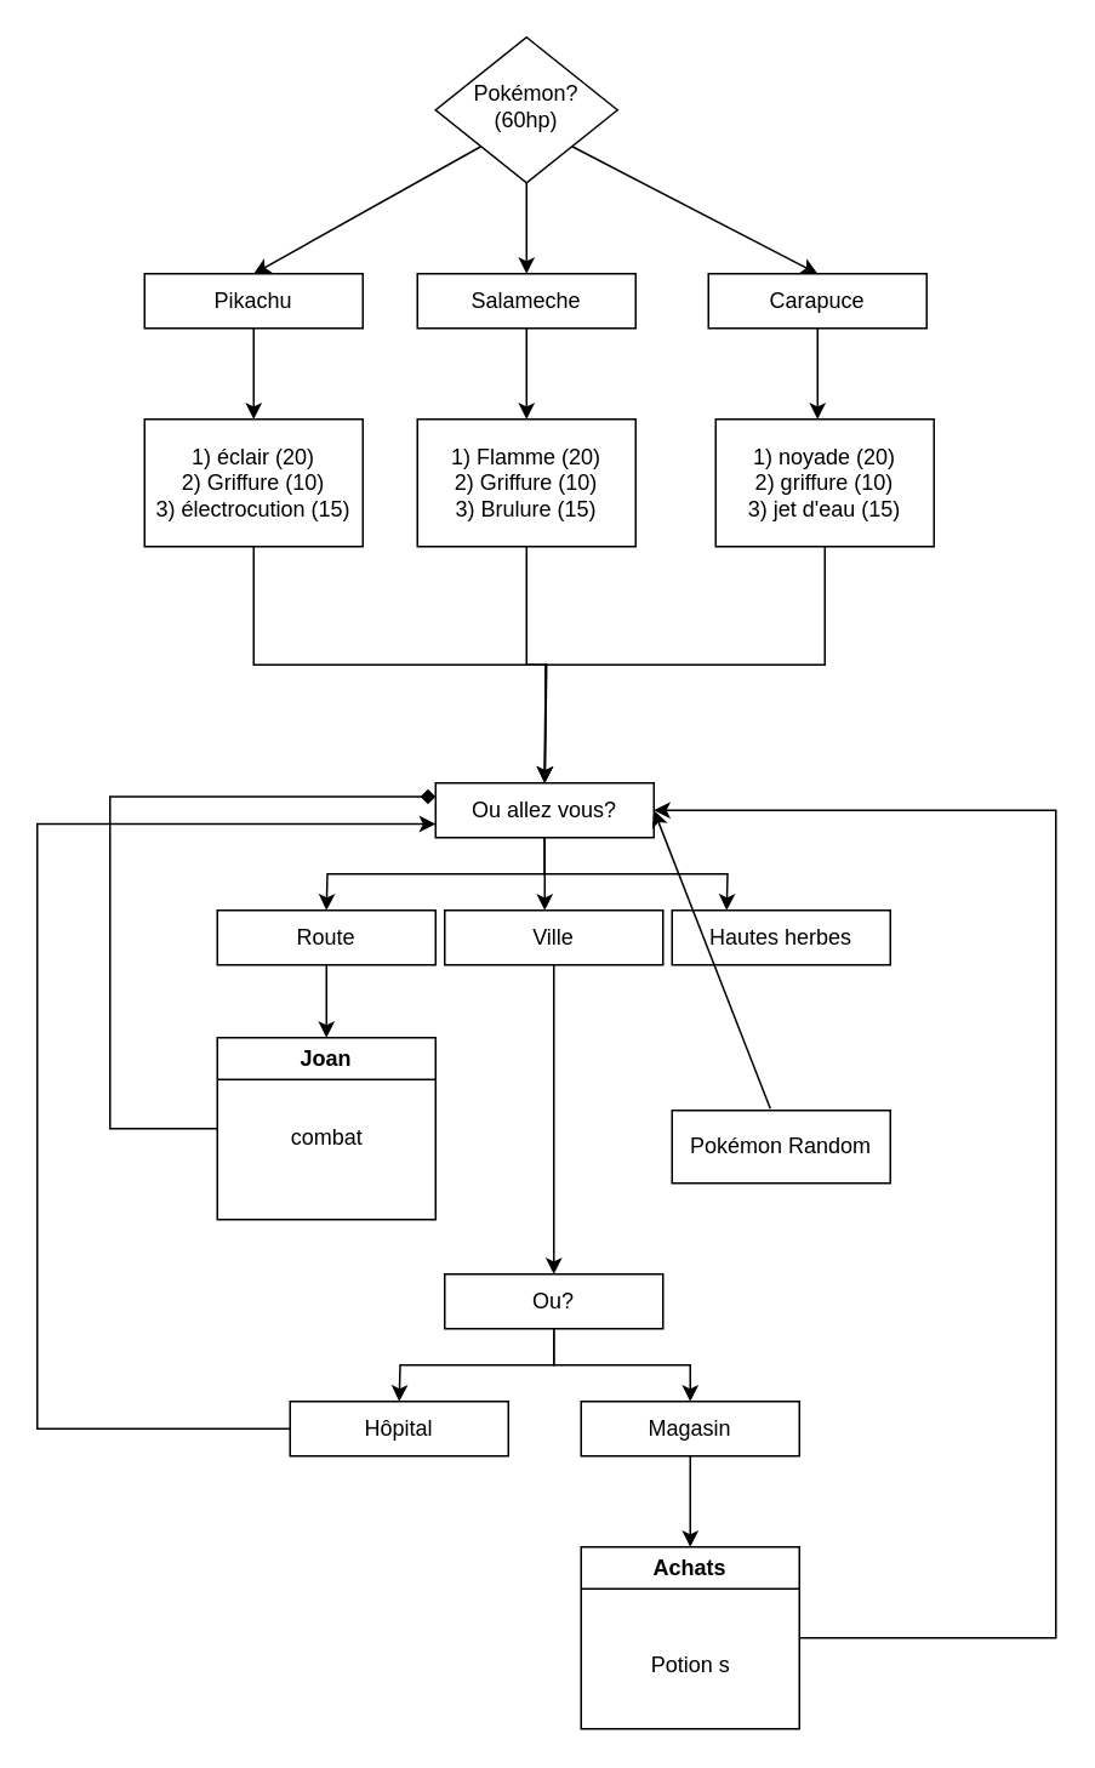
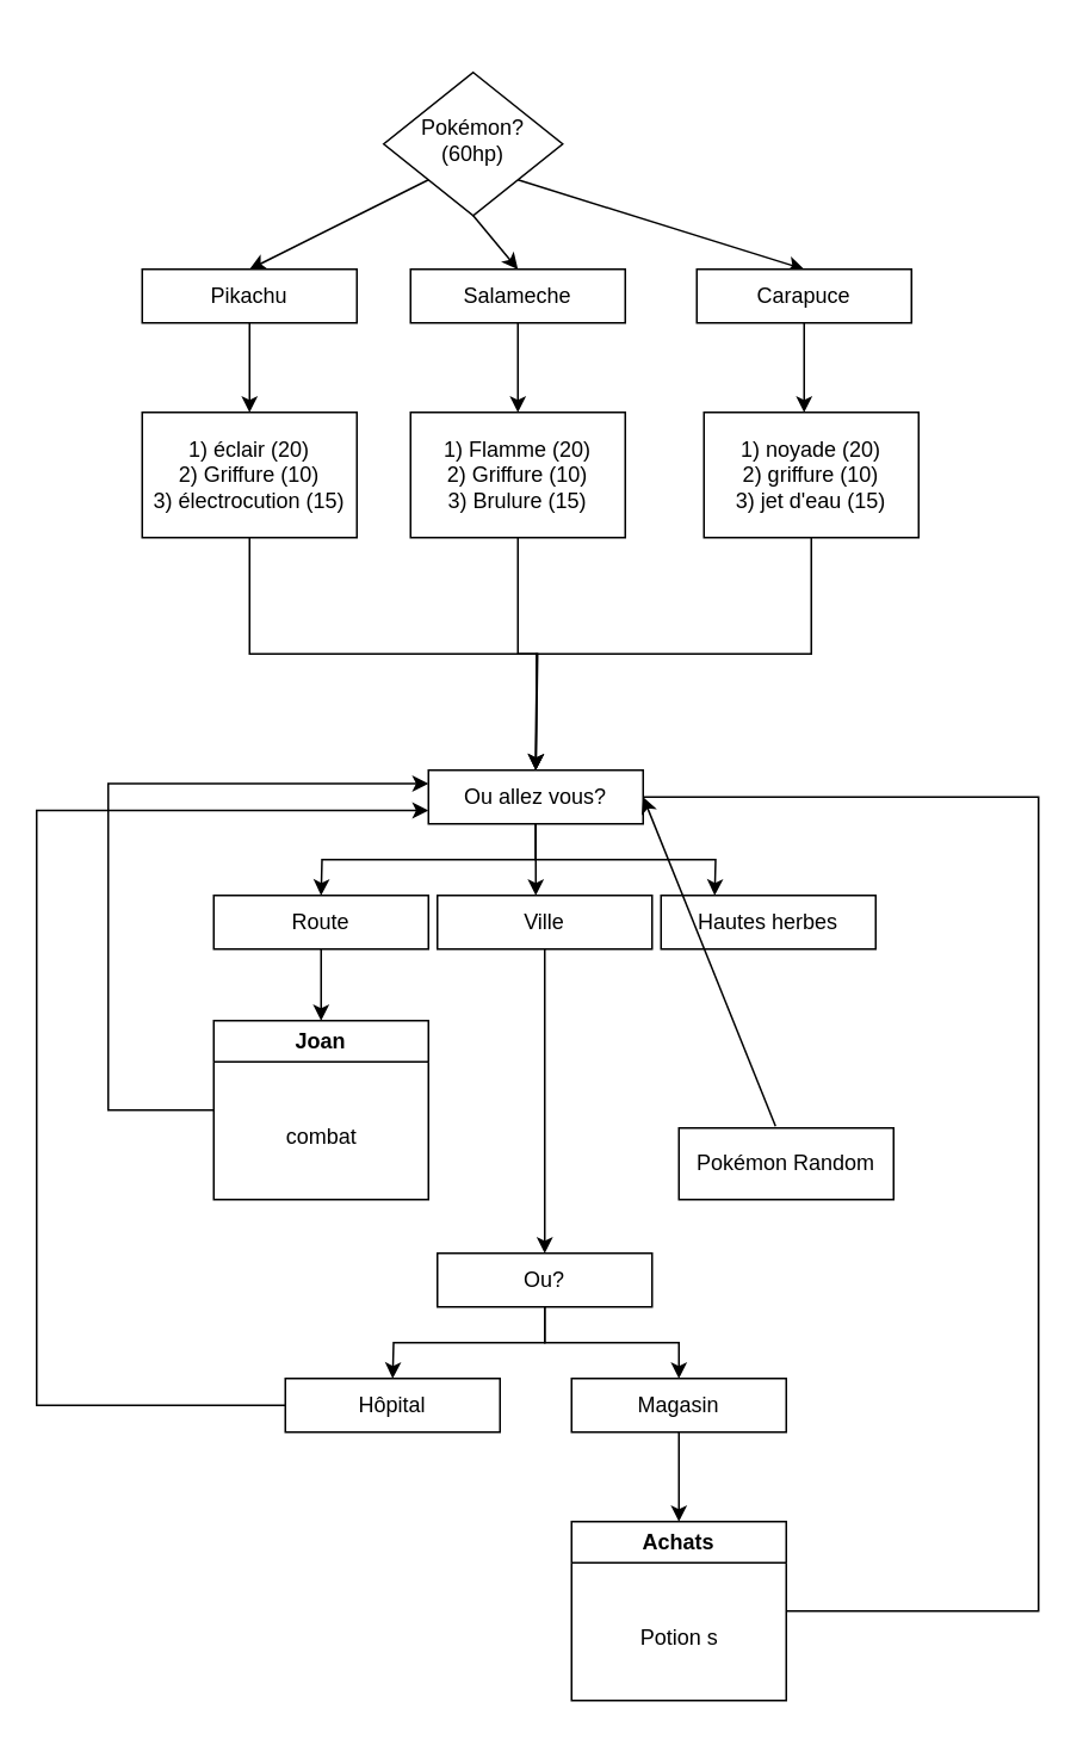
- <mxCell id="2" value="Pokémon?&lt;div&gt;(60hp)&lt;/div&gt;" style="rhombus;whiteSpace=wrap;html=1;shadow=0;fontFamily=Helvetica;fontSize=12;align=center;strokeWidth=1;spacing=6;spacingTop=-4;" parent="1" vertex="1"><mxGeometry x="239" y="20" width="100" height="80" as="geometry" /></mxCell>
+ <mxCell id="2" value="Pokémon?&lt;div&gt;(60hp)&lt;/div&gt;" style="rhombus;whiteSpace=wrap;html=1;shadow=0;fontFamily=Helvetica;fontSize=12;align=center;strokeWidth=1;spacing=6;spacingTop=-4;" parent="1" vertex="1"><mxGeometry x="214" y="40" width="100" height="80" as="geometry" /></mxCell>
- <mxCell id="27" style="edgeStyle=orthogonalEdgeStyle;rounded=0;orthogonalLoop=1;jettySize=auto;html=1;entryX=0;entryY=0.25;entryDx=0;entryDy=0;endArrow=diamond;" parent="1" source="28" target="21" edge="1"><mxGeometry relative="1" as="geometry"><mxPoint x="59" y="430" as="targetPoint" /><Array as="points"><mxPoint x="60" y="620" /><mxPoint x="60" y="438" /></Array></mxGeometry></mxCell>
+ <mxCell id="27" style="edgeStyle=orthogonalEdgeStyle;rounded=0;orthogonalLoop=1;jettySize=auto;html=1;entryX=0;entryY=0.25;entryDx=0;entryDy=0;" parent="1" source="28" target="21" edge="1"><mxGeometry relative="1" as="geometry"><mxPoint x="59" y="430" as="targetPoint" /><Array as="points"><mxPoint x="60" y="620" /><mxPoint x="60" y="438" /></Array></mxGeometry></mxCell>
- <mxCell id="37" style="edgeStyle=orthogonalEdgeStyle;rounded=0;orthogonalLoop=1;jettySize=auto;html=1;exitX=1;exitY=0.5;exitDx=0;exitDy=0;entryX=1;entryY=0.5;entryDx=0;entryDy=0;" parent="1" source="38" target="21" edge="1"><mxGeometry relative="1" as="geometry"><mxPoint x="579" y="450" as="targetPoint" /><Array as="points"><mxPoint x="580" y="900" /><mxPoint x="580" y="445" /></Array></mxGeometry></mxCell>
+ <mxCell id="37" style="edgeStyle=orthogonalEdgeStyle;rounded=0;orthogonalLoop=1;jettySize=auto;html=1;exitX=1;exitY=0.5;exitDx=0;exitDy=0;entryX=1;entryY=0.5;entryDx=0;entryDy=0;endArrow=none;" parent="1" source="38" target="21" edge="1"><mxGeometry relative="1" as="geometry"><mxPoint x="579" y="450" as="targetPoint" /><Array as="points"><mxPoint x="580" y="900" /><mxPoint x="580" y="445" /></Array></mxGeometry></mxCell>
- <mxCell id="29" value="combat" style="text;html=1;align=center;verticalAlign=middle;resizable=0;points=[];autosize=1;strokeColor=none;fillColor=none;" parent="28" vertex="1"><mxGeometry x="30" y="40" width="60" height="30" as="geometry" /></mxCell>
+ <mxCell id="29" value="combat" style="text;html=1;align=center;verticalAlign=middle;resizable=0;points=[];autosize=1;strokeColor=none;fillColor=none;" parent="28" vertex="1"><mxGeometry x="30" y="50" width="60" height="30" as="geometry" /></mxCell>
- <mxCell id="40" value="Pokémon Random" style="rounded=0;whiteSpace=wrap;html=1;" parent="1" vertex="1"><mxGeometry x="369" y="610" width="120" height="40" as="geometry" /></mxCell>
+ <mxCell id="40" value="Pokémon Random" style="rounded=0;whiteSpace=wrap;html=1;" parent="1" vertex="1"><mxGeometry x="379" y="630" width="120" height="40" as="geometry" /></mxCell>
